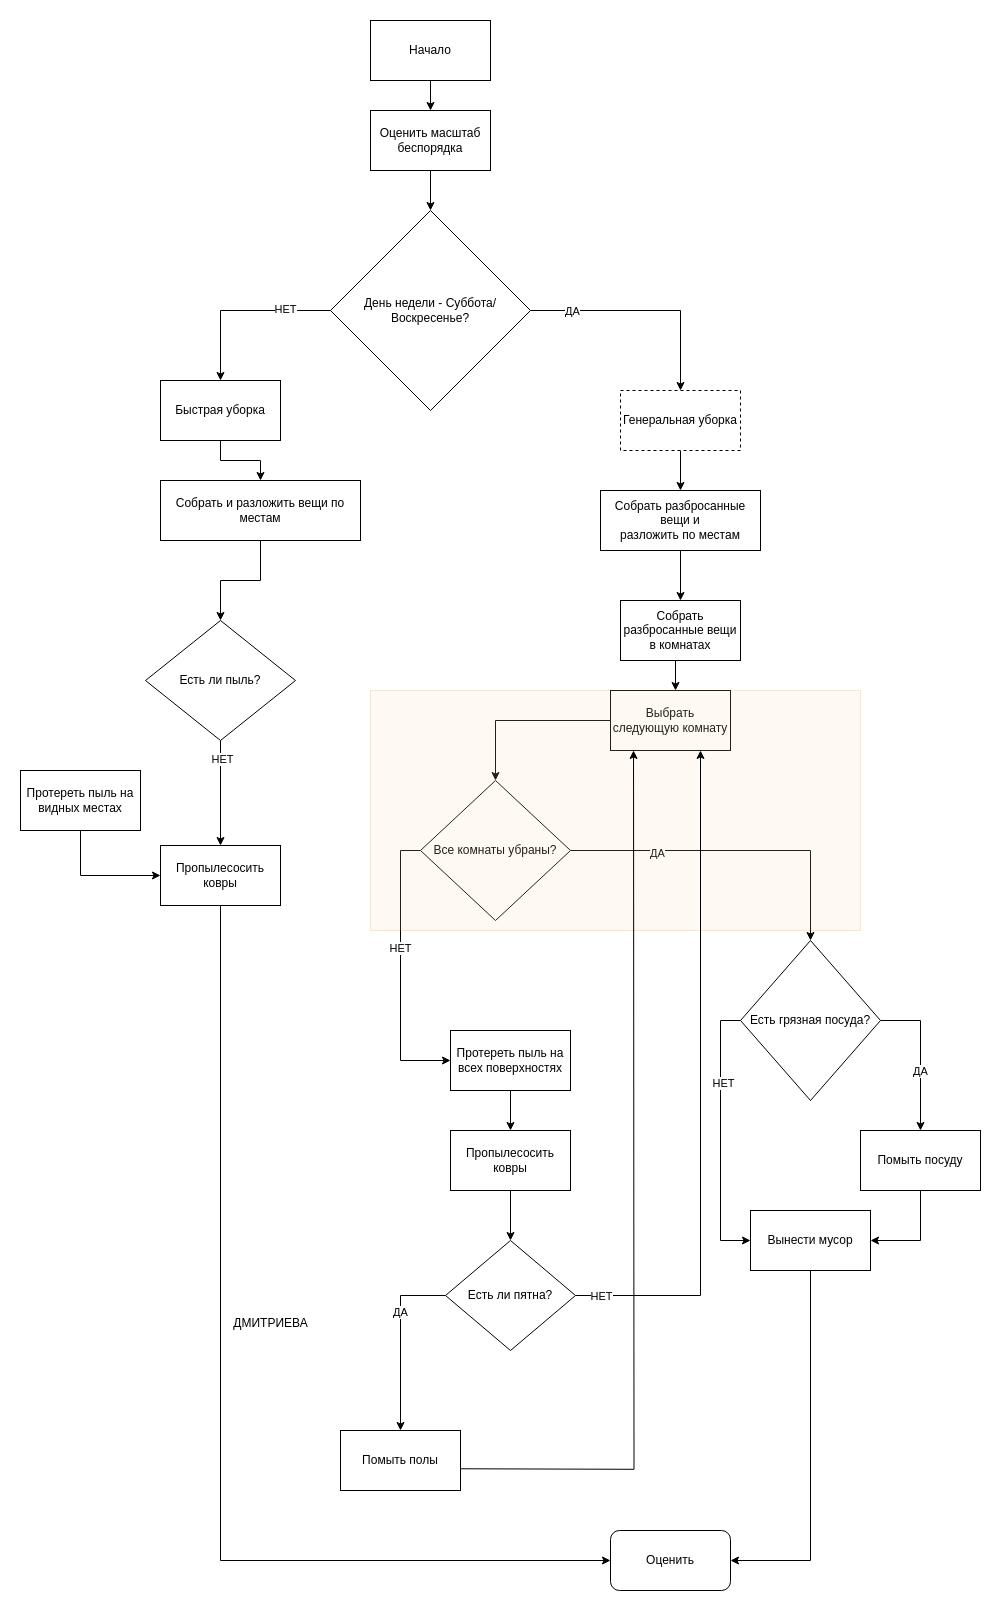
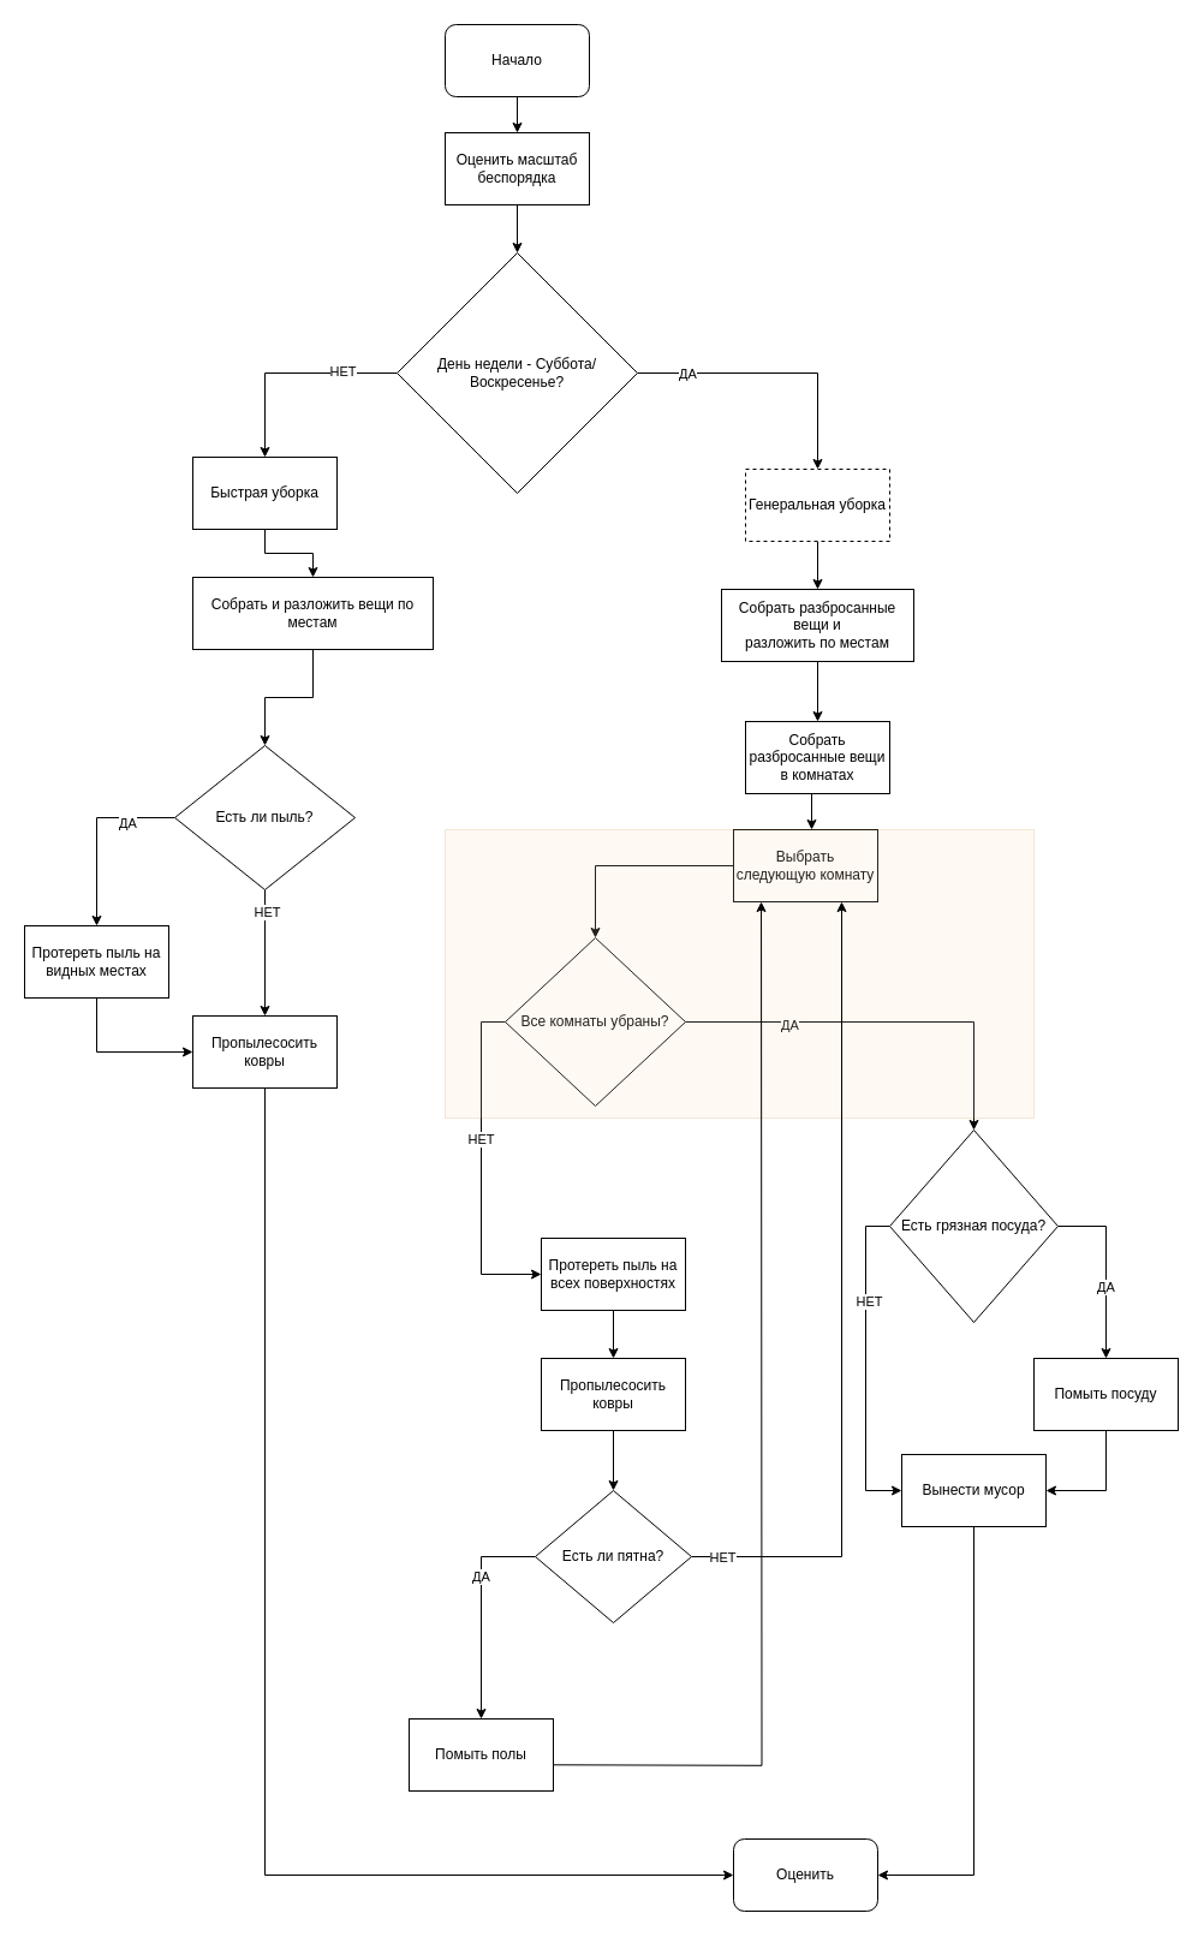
- <mxCell id="3" value="Начало" style="whiteSpace=wrap;html=1;rounded=0;" vertex="1" parent="1"><mxGeometry x="370" y="20" width="120" height="60" as="geometry" /></mxCell>
+ <mxCell id="3" value="Начало" style="rounded=1;whiteSpace=wrap;html=1;" vertex="1" parent="1"><mxGeometry x="370" y="20" width="120" height="60" as="geometry" /></mxCell>
+ <mxCell id="48" style="edgeStyle=orthogonalEdgeStyle;rounded=0;orthogonalLoop=1;jettySize=auto;html=1;exitX=0;exitY=0.5;exitDx=0;exitDy=0;" edge="1" parent="1" source="52" target="42"><mxGeometry relative="1" as="geometry" /></mxCell>
+ <mxCell id="49" value="ДА" style="edgeLabel;html=1;align=center;verticalAlign=middle;resizable=0;points=[];" vertex="1" connectable="0" parent="48"><mxGeometry x="-0.481" y="4" relative="1" as="geometry"><mxPoint as="offset" /></mxGeometry></mxCell>
- <mxCell id="47" value="ДМИТРИЕВА" style="text;html=1;align=center;verticalAlign=middle;resizable=0;points=[];autosize=1;strokeColor=none;fillColor=none;" vertex="1" parent="1"><mxGeometry x="220" y="1308" width="100" height="30" as="geometry" /></mxCell>
